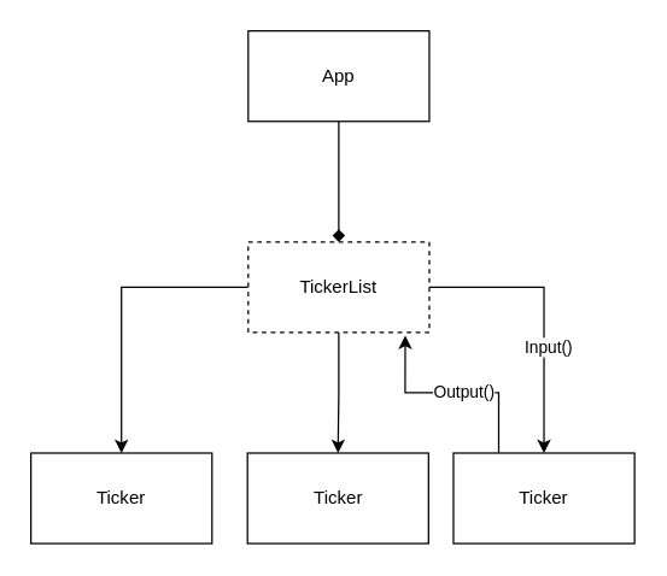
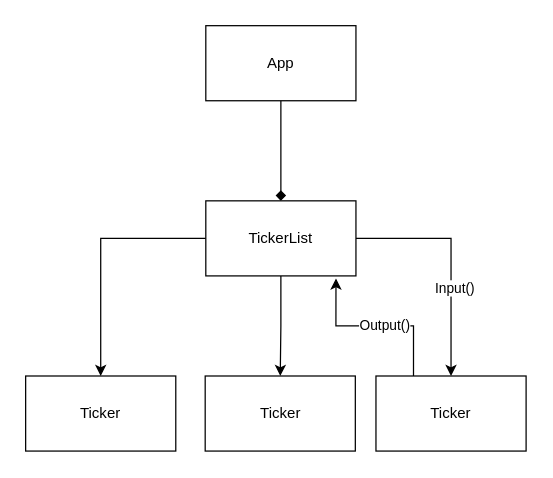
- <mxCell id="8" value="TickerList" style="whiteSpace=wrap;html=1;rounded=0;dashed=1;" vertex="1" parent="1"><mxGeometry x="164" y="160" width="120" height="60" as="geometry" /></mxCell>
+ <mxCell id="8" value="TickerList" style="whiteSpace=wrap;html=1;rounded=0;" vertex="1" parent="1"><mxGeometry x="164" y="160" width="120" height="60" as="geometry" /></mxCell>
